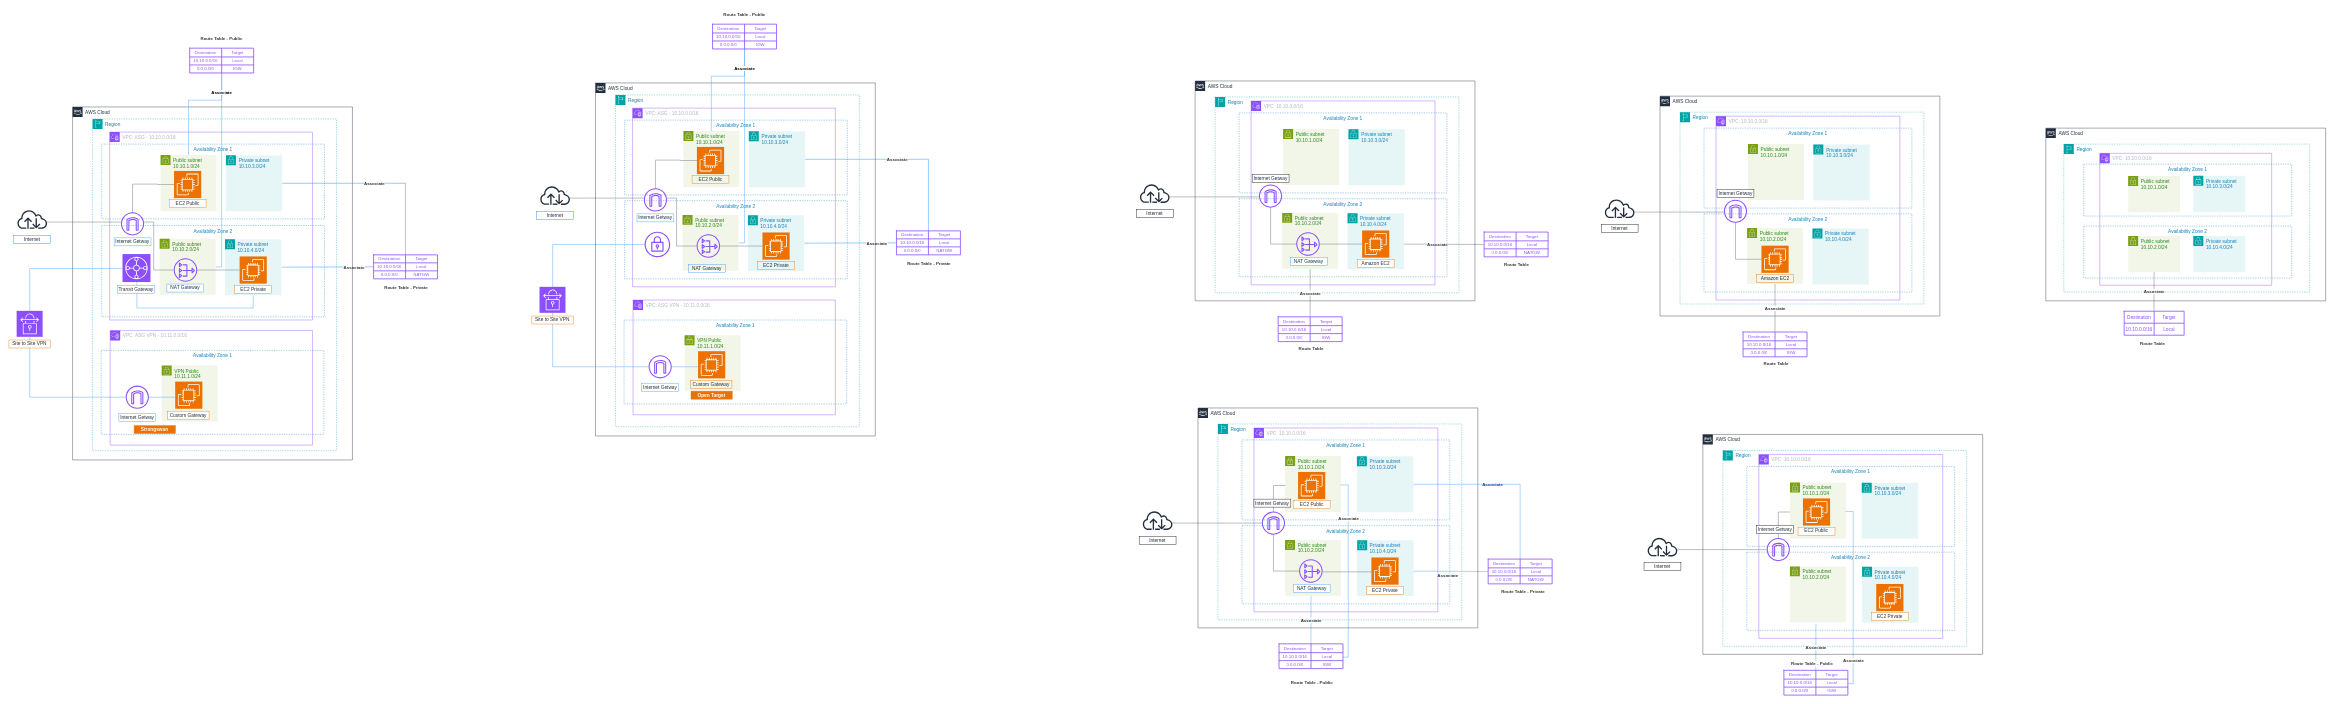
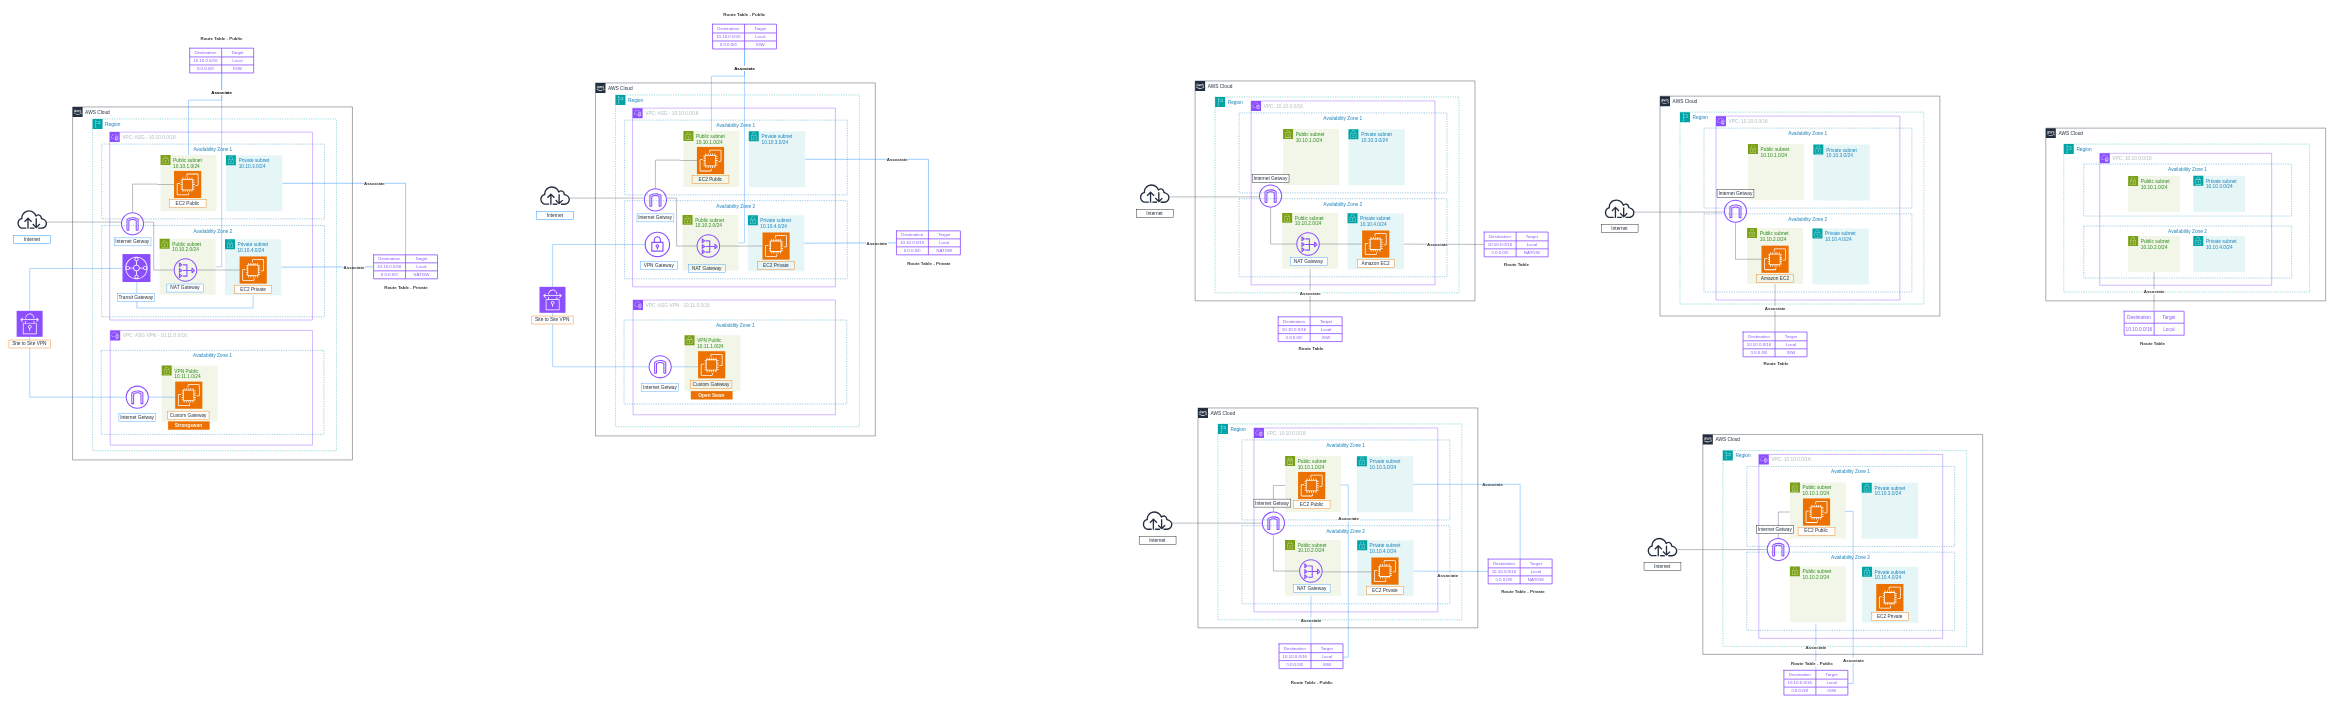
+ <mxCell id="160" value="&lt;span style=&quot;color: rgb(35, 47, 62); text-wrap: nowrap;&quot;&gt;VPN Gateway&lt;/span&gt;" style="text;strokeColor=#3399FF;align=center;fillColor=default;html=1;verticalAlign=middle;whiteSpace=wrap;rounded=0;" parent="157" vertex="1"><mxGeometry x="20" y="383" width="92.25" height="20" as="geometry" /></mxCell>
- <mxCell id="297" value="&lt;font color=&quot;#232f3e&quot;&gt;&lt;span style=&quot;text-wrap: nowrap;&quot;&gt;Transit Gateway&lt;/span&gt;&lt;/font&gt;" style="text;strokeColor=#3399FF;align=center;fillColor=default;html=1;verticalAlign=middle;whiteSpace=wrap;rounded=0;" vertex="1" parent="295"><mxGeometry x="20" y="383" width="92.25" height="20" as="geometry" /></mxCell>
+ <mxCell id="297" value="&lt;font color=&quot;#232f3e&quot;&gt;&lt;span style=&quot;text-wrap: nowrap;&quot;&gt;Transit Gateway&lt;/span&gt;&lt;/font&gt;" style="text;strokeColor=#3399FF;align=center;fillColor=default;html=1;verticalAlign=middle;whiteSpace=wrap;rounded=0;" vertex="1" parent="295"><mxGeometry x="20" y="403" width="92.25" height="20" as="geometry" /></mxCell>
- <mxCell id="136" value="&lt;span style=&quot;text-wrap: nowrap;&quot;&gt;&lt;b&gt;Open Target&lt;/b&gt;&lt;/span&gt;" style="text;strokeColor=#ed7100;align=center;fillColor=#ed7100;html=1;verticalAlign=middle;whiteSpace=wrap;rounded=0;fontColor=#FFFFFF;" parent="131" vertex="1"><mxGeometry x="144.93" y="228" width="103.38" height="20" as="geometry" /></mxCell>
+ <mxCell id="136" value="&lt;span style=&quot;text-wrap: nowrap;&quot;&gt;&lt;b&gt;Open Swan&lt;/b&gt;&lt;/span&gt;" style="text;strokeColor=#ed7100;align=center;fillColor=#ed7100;html=1;verticalAlign=middle;whiteSpace=wrap;rounded=0;fontColor=#FFFFFF;" parent="131" vertex="1"><mxGeometry x="144.93" y="228" width="103.38" height="20" as="geometry" /></mxCell>
- <mxCell id="274" value="&lt;span style=&quot;text-wrap: nowrap;&quot;&gt;&lt;b&gt;Strongswan&lt;/b&gt;&lt;/span&gt;" style="text;strokeColor=#ed7100;align=center;fillColor=#ed7100;html=1;verticalAlign=middle;whiteSpace=wrap;rounded=0;fontColor=#FFFFFF;" vertex="1" parent="269"><mxGeometry x="59.93" y="238" width="103.38" height="20" as="geometry" /></mxCell>
+ <mxCell id="274" value="&lt;span style=&quot;text-wrap: nowrap;&quot;&gt;&lt;b&gt;Strongswan&lt;/b&gt;&lt;/span&gt;" style="text;strokeColor=#ed7100;align=center;fillColor=#ed7100;html=1;verticalAlign=middle;whiteSpace=wrap;rounded=0;fontColor=#FFFFFF;" vertex="1" parent="269"><mxGeometry x="144.93" y="228" width="103.38" height="20" as="geometry" /></mxCell>
